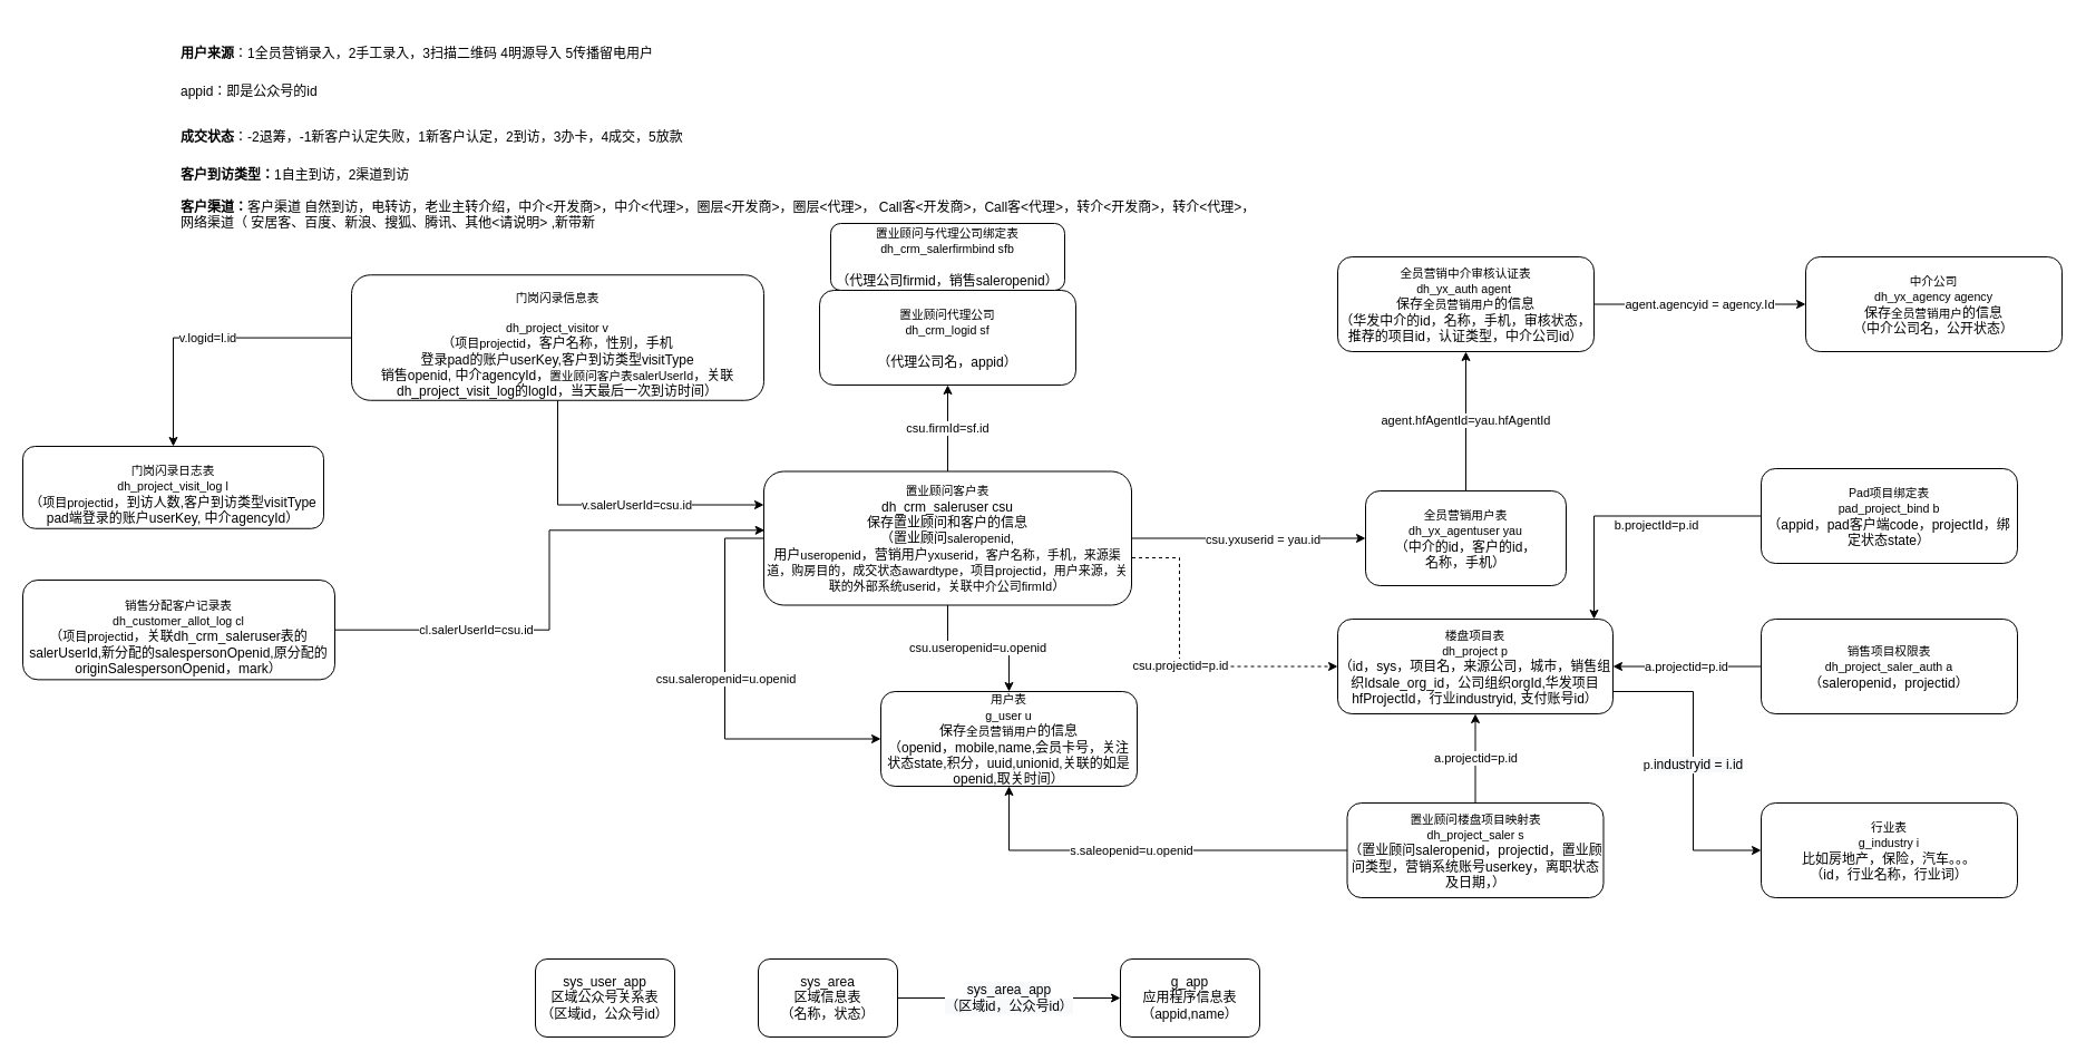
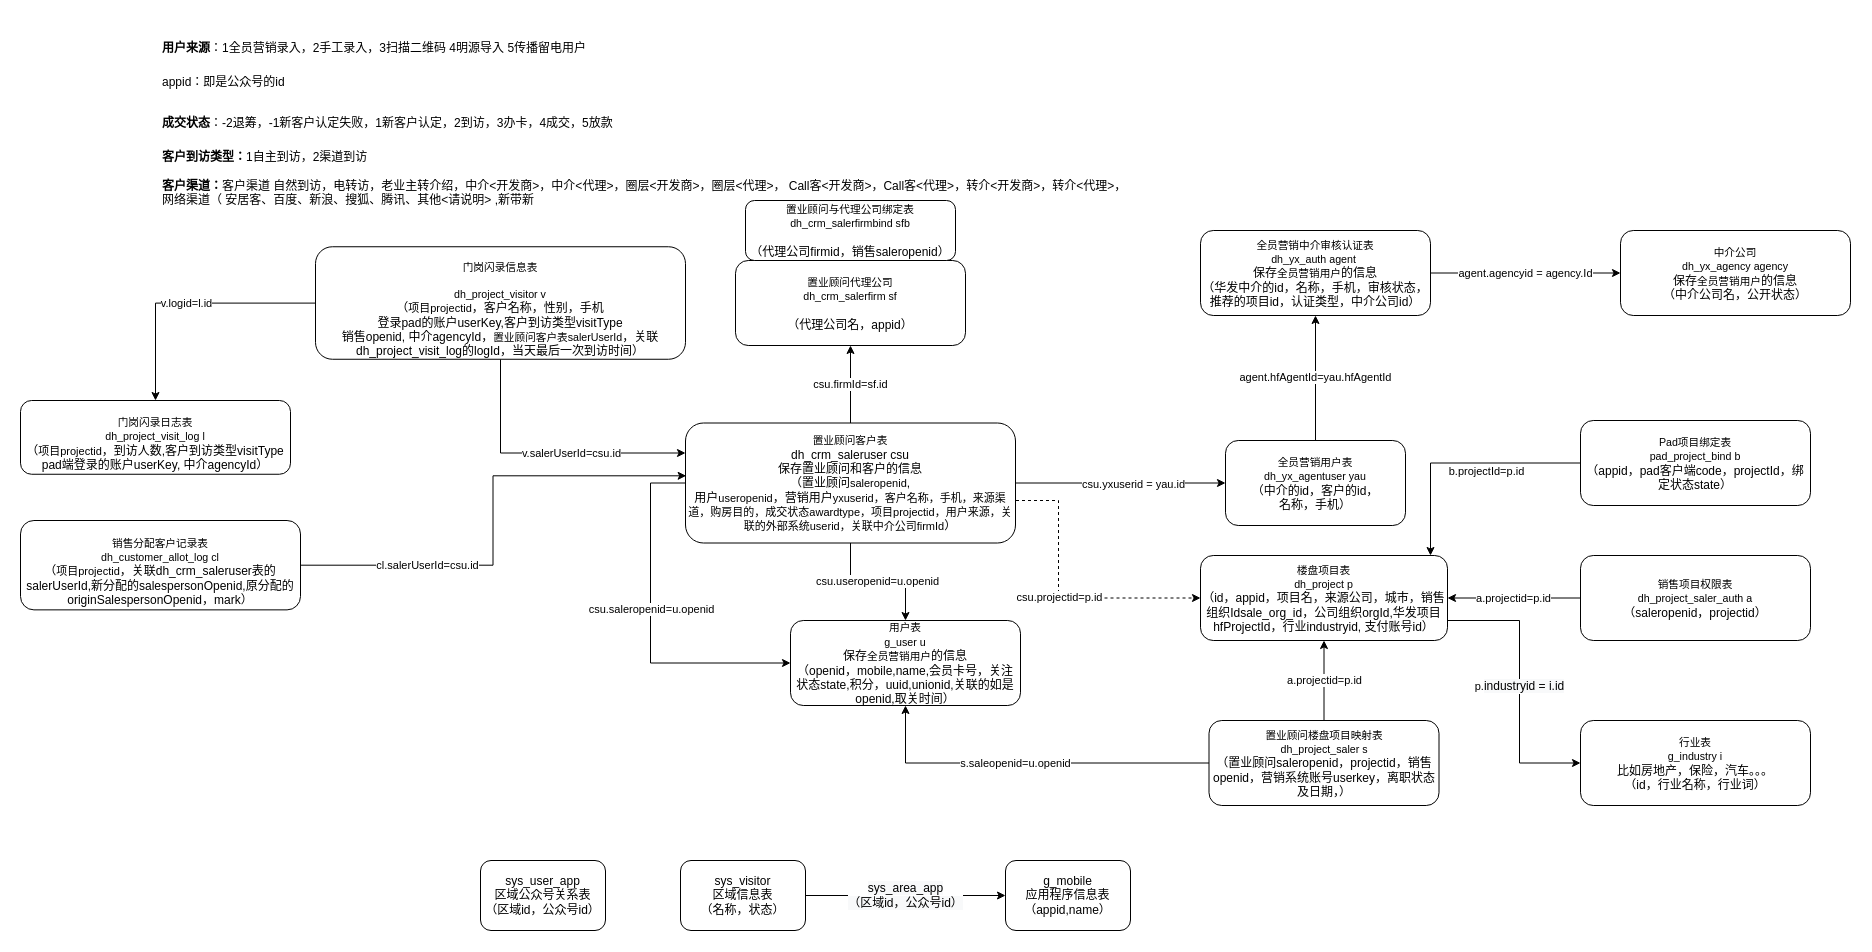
- <mxCell id="18" value="&lt;span style=&quot;font-size: 10.667px&quot;&gt;置业顾问代理公司&lt;/span&gt;&lt;br&gt;&lt;span style=&quot;font-size: 10.667px&quot;&gt;dh_crm_logid&amp;nbsp;sf&lt;/span&gt;&lt;br&gt;&lt;br&gt;（代理公司名，appid）" style="rounded=1;whiteSpace=wrap;html=1;" parent="1" vertex="1"><mxGeometry x="735" y="260" width="230" height="85" as="geometry" /></mxCell>
+ <mxCell id="18" value="&lt;span style=&quot;font-size: 10.667px&quot;&gt;置业顾问代理公司&lt;/span&gt;&lt;br&gt;&lt;span style=&quot;font-size: 10.667px&quot;&gt;dh_crm_salerfirm&amp;nbsp;sf&lt;/span&gt;&lt;br&gt;&lt;br&gt;（代理公司名，appid）" style="rounded=1;whiteSpace=wrap;html=1;" parent="1" vertex="1"><mxGeometry x="735" y="260" width="230" height="85" as="geometry" /></mxCell>
- <mxCell id="20" value="&lt;span style=&quot;font-size: 10.667px&quot;&gt;楼盘项目表&lt;/span&gt;&lt;br&gt;&lt;span style=&quot;font-size: 10.667px&quot;&gt;dh_project&amp;nbsp;p&lt;/span&gt;&lt;br&gt;（id，sys，项目名，来源公司，城市，销售组织Idsale_org_id，公司组织orgId,华发项目hfProjectId，行业industryid, 支付账号id）" style="rounded=1;whiteSpace=wrap;html=1;" parent="1" vertex="1"><mxGeometry x="1200" y="555" width="247" height="85" as="geometry" /></mxCell>
+ <mxCell id="20" value="&lt;span style=&quot;font-size: 10.667px&quot;&gt;楼盘项目表&lt;/span&gt;&lt;br&gt;&lt;span style=&quot;font-size: 10.667px&quot;&gt;dh_project&amp;nbsp;p&lt;/span&gt;&lt;br&gt;（id，appid，项目名，来源公司，城市，销售组织Idsale_org_id，公司组织orgId,华发项目hfProjectId，行业industryid, 支付账号id）" style="rounded=1;whiteSpace=wrap;html=1;" parent="1" vertex="1"><mxGeometry x="1200" y="555" width="247" height="85" as="geometry" /></mxCell>
- <mxCell id="30" value="&lt;span style=&quot;font-size: 10.667px&quot;&gt;置业顾问楼盘项目映射表&lt;br&gt;dh_project_saler s&lt;/span&gt;&lt;br&gt;（置业顾问saleropenid，projectid，置业顾问类型，营销系统账号userkey，离职状态及日期，）" style="rounded=1;whiteSpace=wrap;html=1;" parent="1" vertex="1"><mxGeometry x="1208.5" y="720" width="230" height="85" as="geometry" /></mxCell>
+ <mxCell id="30" value="&lt;span style=&quot;font-size: 10.667px&quot;&gt;置业顾问楼盘项目映射表&lt;br&gt;dh_project_saler s&lt;/span&gt;&lt;br&gt;（置业顾问saleropenid，projectid，销售openid，营销系统账号userkey，离职状态及日期，）" style="rounded=1;whiteSpace=wrap;html=1;" parent="1" vertex="1"><mxGeometry x="1208.5" y="720" width="230" height="85" as="geometry" /></mxCell>
- <mxCell id="40" value="sys_area&lt;br&gt;区域信息表&lt;br&gt;（名称，状态）" style="rounded=1;whiteSpace=wrap;html=1;" parent="1" vertex="1"><mxGeometry x="680" y="860" width="125" height="70" as="geometry" /></mxCell>
+ <mxCell id="40" value="sys_visitor&lt;br&gt;区域信息表&lt;br&gt;（名称，状态）" style="rounded=1;whiteSpace=wrap;html=1;" parent="1" vertex="1"><mxGeometry x="680" y="860" width="125" height="70" as="geometry" /></mxCell>
- <mxCell id="42" value="g_app&lt;br&gt;应用程序信息表&lt;br&gt;（appid,name）" style="rounded=1;whiteSpace=wrap;html=1;" parent="1" vertex="1"><mxGeometry x="1005" y="860" width="125" height="70" as="geometry" /></mxCell>
+ <mxCell id="42" value="g_mobile&lt;br&gt;应用程序信息表&lt;br&gt;（appid,name）" style="rounded=1;whiteSpace=wrap;html=1;" parent="1" vertex="1"><mxGeometry x="1005" y="860" width="125" height="70" as="geometry" /></mxCell>
